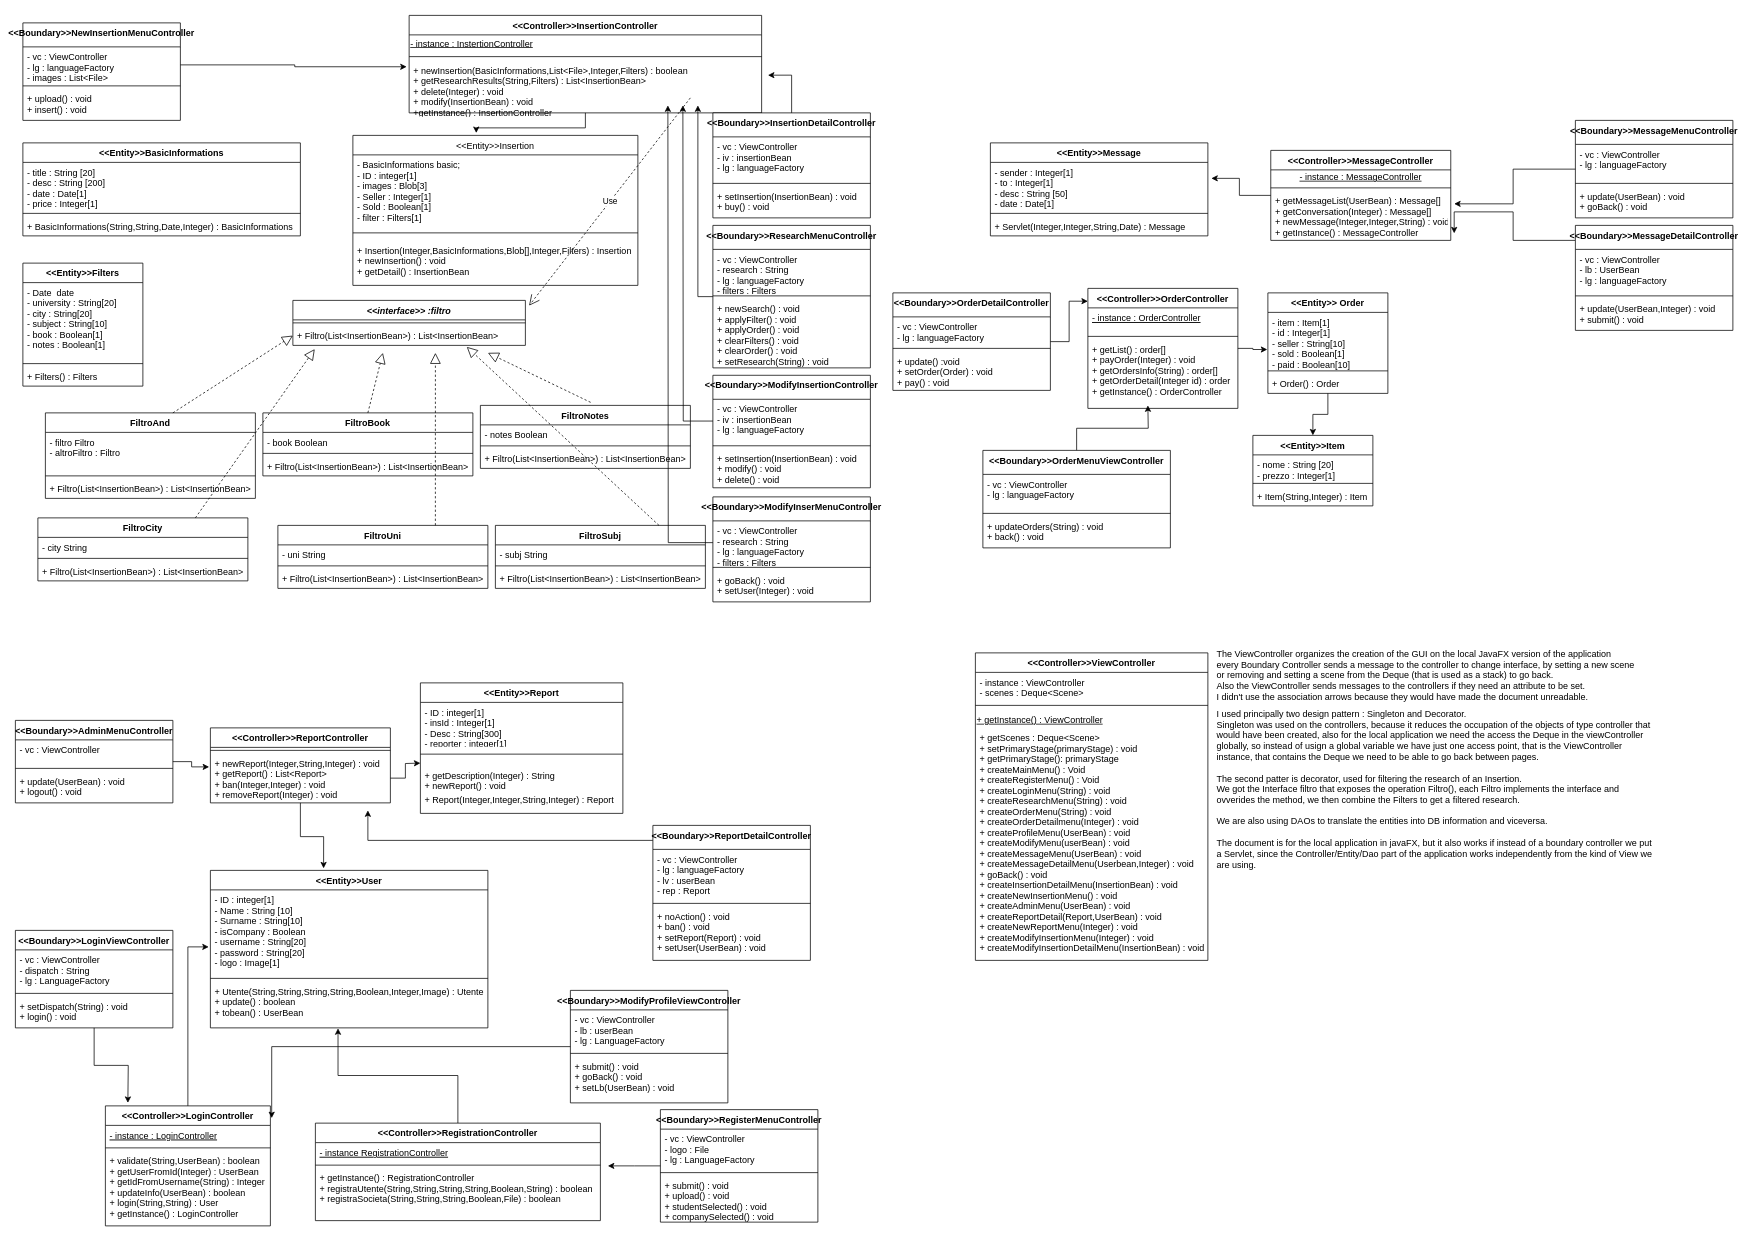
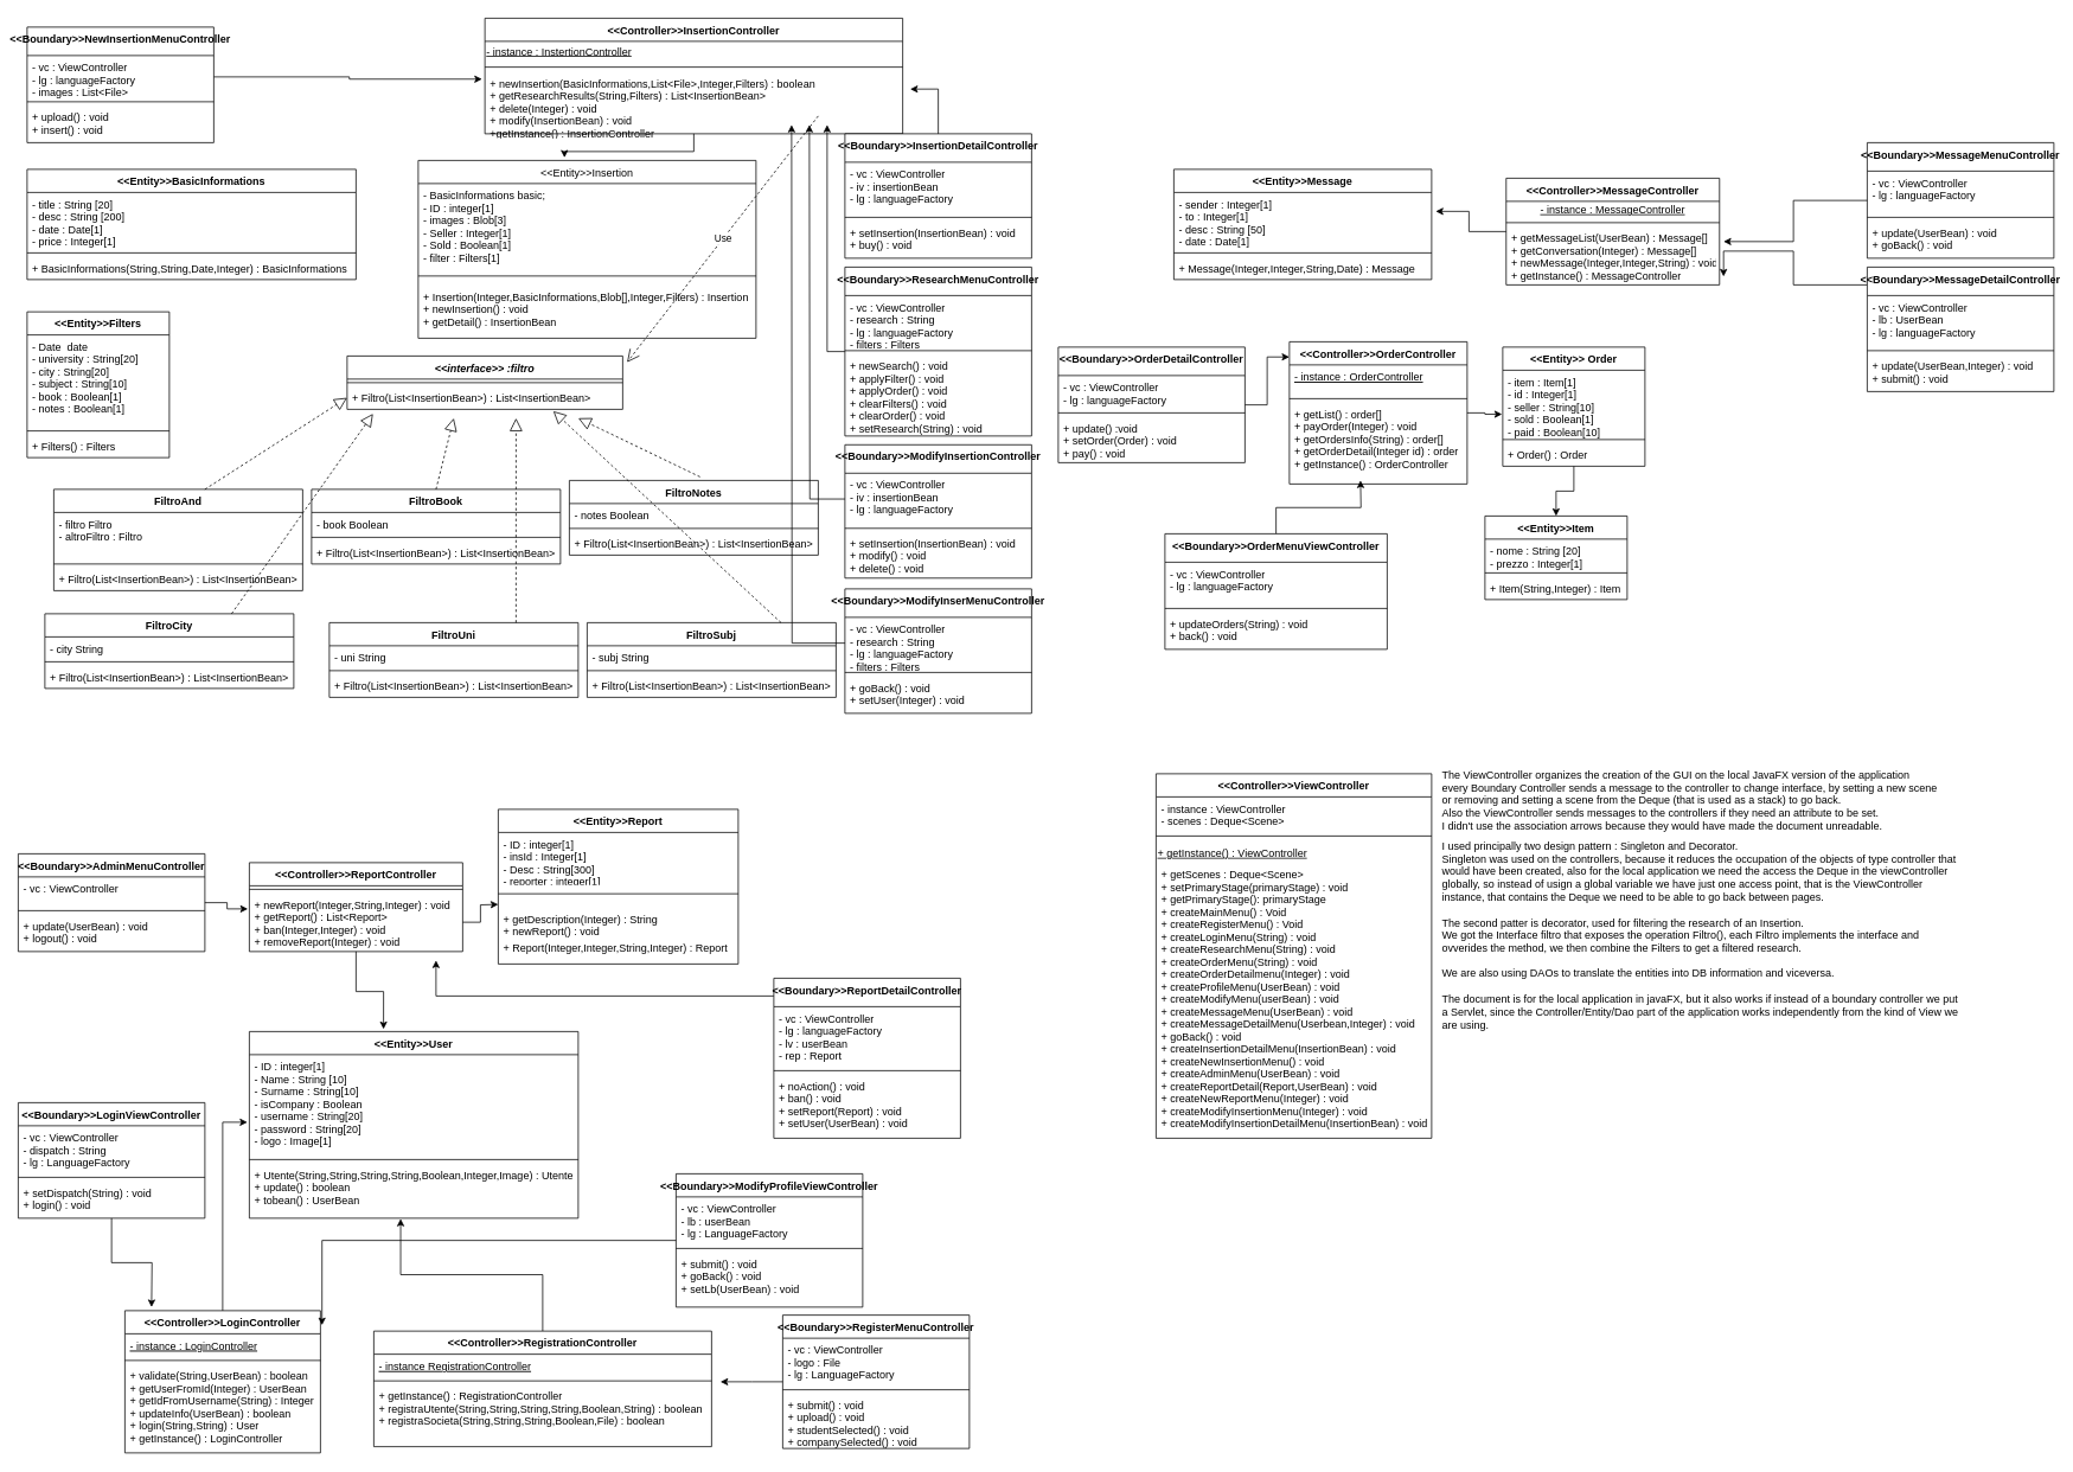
- <mxCell id="31" value="+ Servlet(Integer,Integer,String,Date) : Message" style="text;strokeColor=none;fillColor=none;align=left;verticalAlign=top;spacingLeft=4;spacingRight=4;overflow=hidden;rotatable=0;points=[[0,0.5],[1,0.5]];portConstraint=eastwest;" parent="28" vertex="1"><mxGeometry y="98" width="290" height="26" as="geometry" /></mxCell>
+ <mxCell id="31" value="+ Message(Integer,Integer,String,Date) : Message" style="text;strokeColor=none;fillColor=none;align=left;verticalAlign=top;spacingLeft=4;spacingRight=4;overflow=hidden;rotatable=0;points=[[0,0.5],[1,0.5]];portConstraint=eastwest;" parent="28" vertex="1"><mxGeometry y="98" width="290" height="26" as="geometry" /></mxCell>
